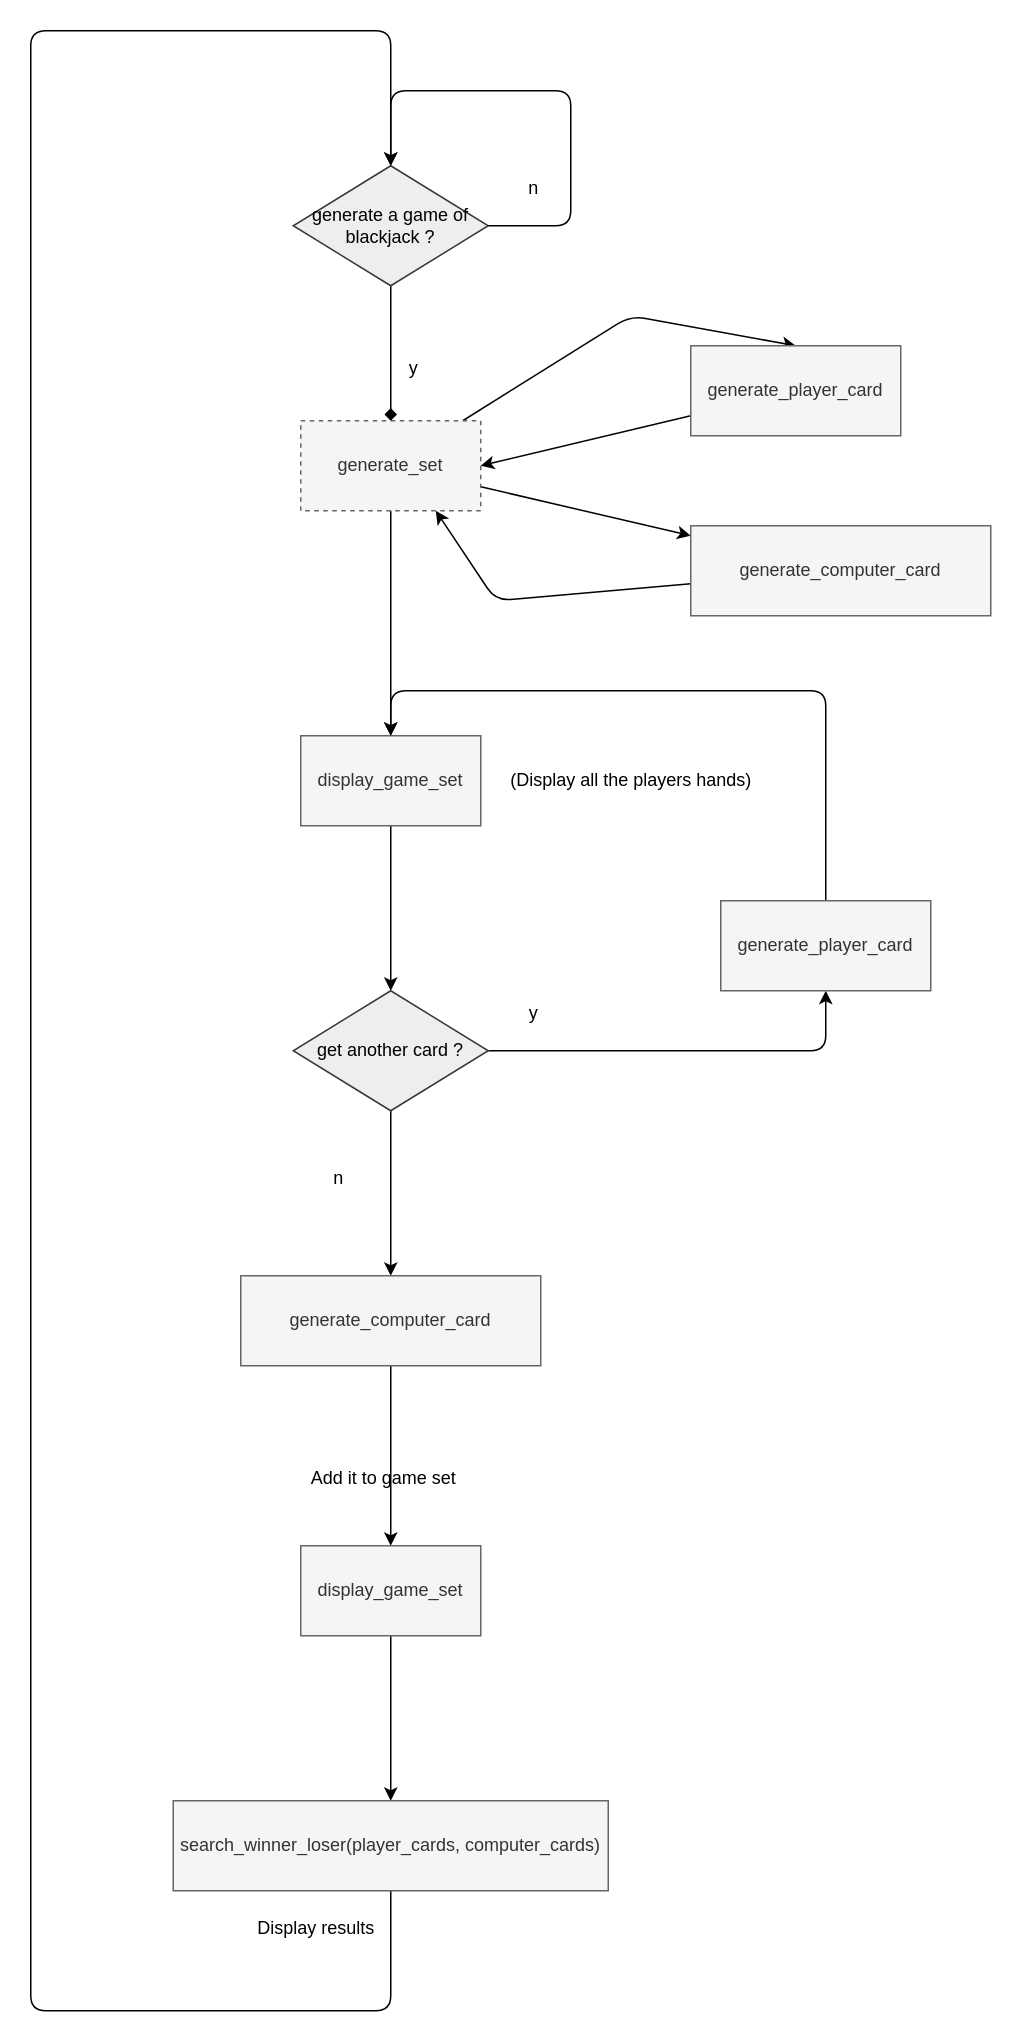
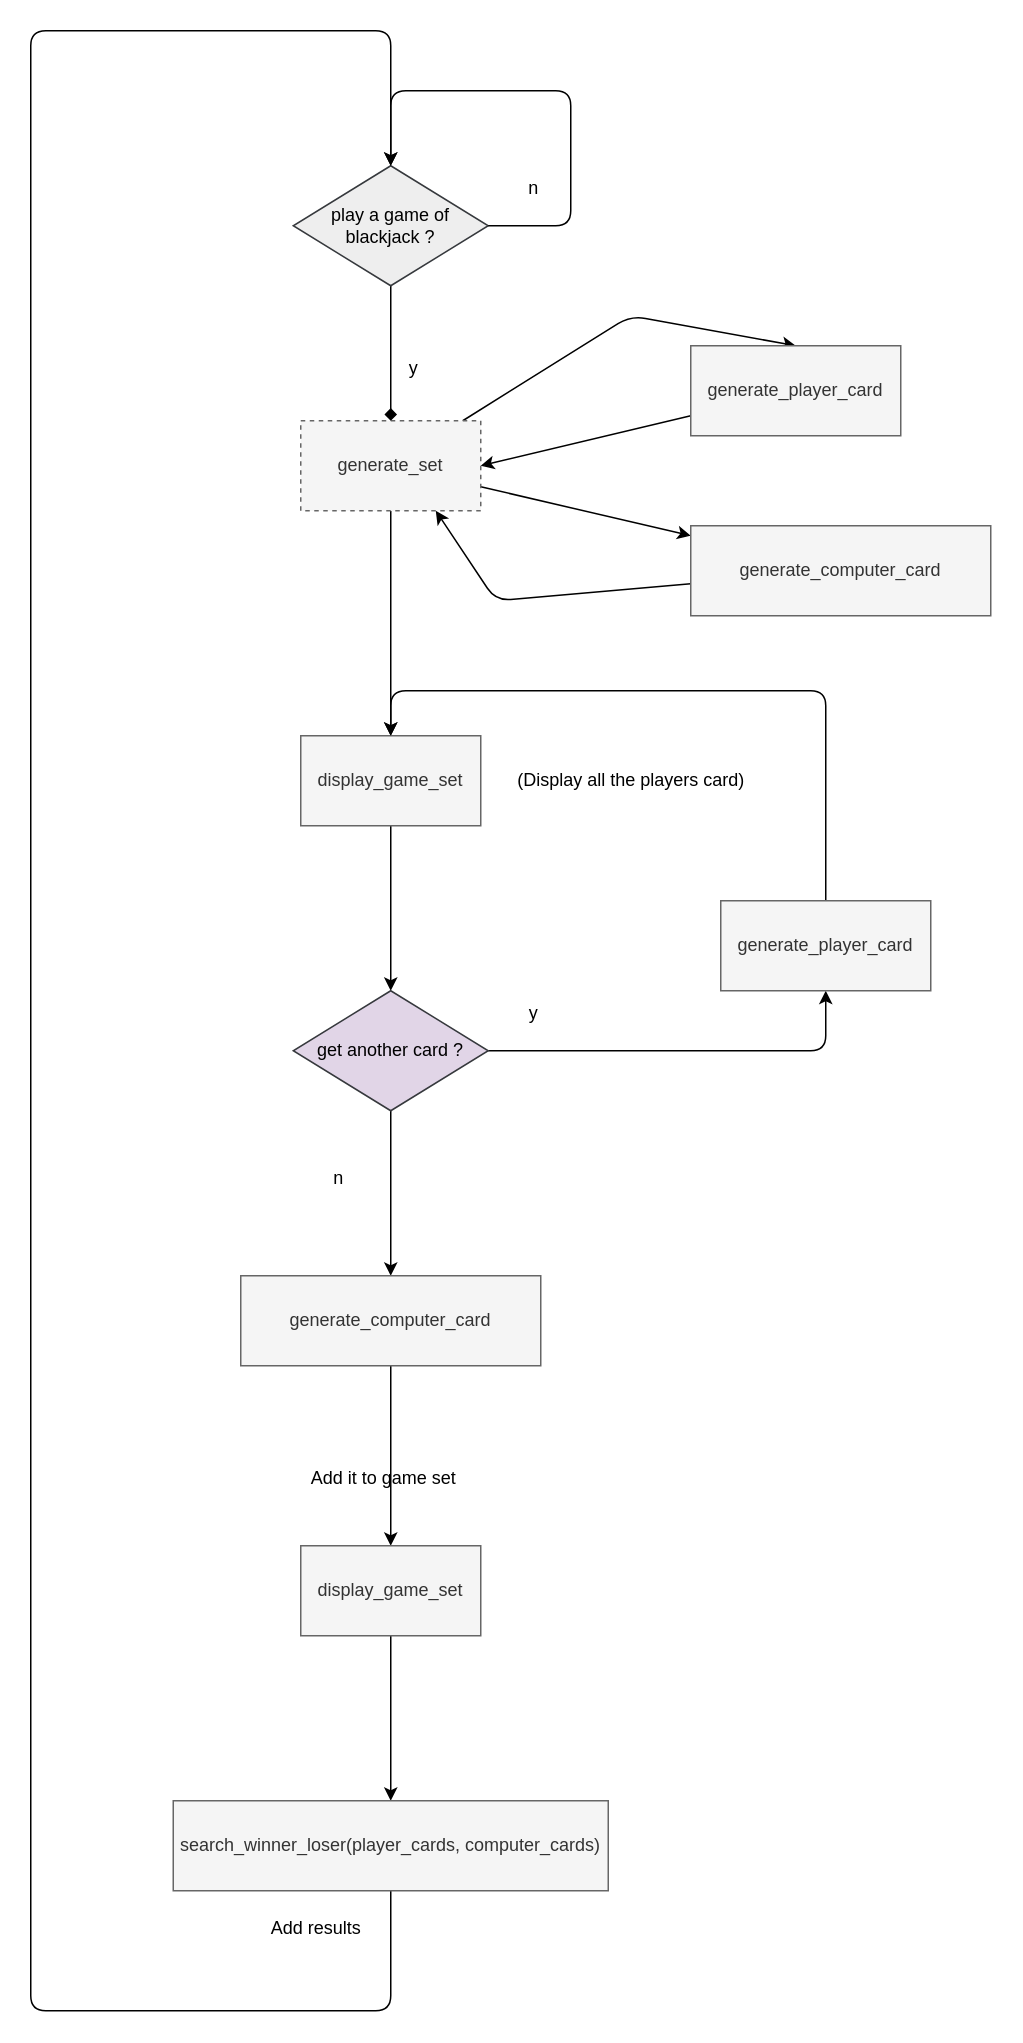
- <mxCell id="8" value="&lt;font color=&quot;#000000&quot;&gt;generate a game of blackjack ?&lt;/font&gt;" style="rhombus;whiteSpace=wrap;html=1;strokeColor=#36393d;fillColor=#eeeeee;" vertex="1" parent="1"><mxGeometry x="195" y="110" width="130" height="80" as="geometry" /></mxCell>
+ <mxCell id="8" value="&lt;font color=&quot;#000000&quot;&gt;play a game of blackjack ?&lt;/font&gt;" style="rhombus;whiteSpace=wrap;html=1;strokeColor=#36393d;fillColor=#eeeeee;" vertex="1" parent="1"><mxGeometry x="195" y="110" width="130" height="80" as="geometry" /></mxCell>
- <mxCell id="27" value="(Display all the players hands)" style="text;html=1;align=center;verticalAlign=middle;resizable=0;points=[];autosize=1;strokeColor=none;fillColor=none;fontColor=#000000;" vertex="1" parent="1"><mxGeometry x="330" y="505" width="180" height="30" as="geometry" /></mxCell>
+ <mxCell id="27" value="(Display all the players card)" style="text;html=1;align=center;verticalAlign=middle;resizable=0;points=[];autosize=1;strokeColor=none;fillColor=none;fontColor=#000000;" vertex="1" parent="1"><mxGeometry x="330" y="505" width="180" height="30" as="geometry" /></mxCell>
- <mxCell id="19" value="&lt;font color=&quot;#000000&quot;&gt;get another card ?&lt;/font&gt;" style="rhombus;whiteSpace=wrap;html=1;strokeColor=#36393d;fillColor=#eeeeee;" vertex="1" parent="1"><mxGeometry x="195" y="660" width="130" height="80" as="geometry" /></mxCell>
+ <mxCell id="19" value="&lt;font color=&quot;#000000&quot;&gt;get another card ?&lt;/font&gt;" style="rhombus;whiteSpace=wrap;html=1;strokeColor=#36393d;fillColor=#e1d5e7;" vertex="1" parent="1"><mxGeometry x="195" y="660" width="130" height="80" as="geometry" /></mxCell>
- <mxCell id="30" value="Display results" style="text;html=1;align=center;verticalAlign=middle;resizable=0;points=[];autosize=1;strokeColor=none;fillColor=none;fontColor=#000000;" vertex="1" parent="1"><mxGeometry x="160" y="1270" width="100" height="30" as="geometry" /></mxCell>
+ <mxCell id="30" value="Add results" style="text;html=1;align=center;verticalAlign=middle;resizable=0;points=[];autosize=1;strokeColor=none;fillColor=none;fontColor=#000000;" vertex="1" parent="1"><mxGeometry x="160" y="1270" width="100" height="30" as="geometry" /></mxCell>
